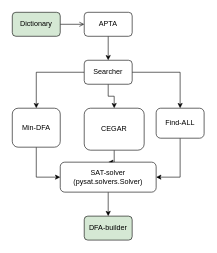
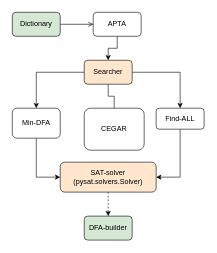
- <mxCell id="5" value="APTA" style="rounded=1;whiteSpace=wrap;html=1;" parent="1" vertex="1"><mxGeometry x="140" y="20" width="80" height="40" as="geometry" /></mxCell>
+ <mxCell id="5" value="APTA" style="rounded=1;whiteSpace=wrap;html=1;" parent="1" vertex="1"><mxGeometry x="155" y="20" width="80" height="40" as="geometry" /></mxCell>
- <mxCell id="9" value="Searcher" style="rounded=1;whiteSpace=wrap;html=1;" parent="1" vertex="1"><mxGeometry x="140" y="100" width="80" height="40" as="geometry" /></mxCell>
+ <mxCell id="9" value="Searcher" style="rounded=1;whiteSpace=wrap;html=1;fillColor=#ffe6cc;" parent="1" vertex="1"><mxGeometry x="140" y="100" width="80" height="40" as="geometry" /></mxCell>
- <mxCell id="6" style="edgeStyle=orthogonalEdgeStyle;rounded=0;orthogonalLoop=1;jettySize=auto;html=1;entryX=0.5;entryY=0;entryDx=0;entryDy=0;startArrow=none;startFill=0;" parent="1" source="9" target="11" edge="1"><mxGeometry relative="1" as="geometry" /></mxCell>
+ <mxCell id="6" style="edgeStyle=orthogonalEdgeStyle;rounded=0;orthogonalLoop=1;jettySize=auto;html=1;entryX=0.5;entryY=0;entryDx=0;entryDy=0;startArrow=none;startFill=0;endArrow=none;" parent="1" source="9" target="11" edge="1"><mxGeometry relative="1" as="geometry" /></mxCell>
- <mxCell id="15" value="Find-ALL" style="rounded=1;whiteSpace=wrap;html=1;" parent="1" vertex="1"><mxGeometry x="260" y="180" width="80" height="50" as="geometry" /></mxCell>
+ <mxCell id="15" value="Find-ALL" style="rounded=1;whiteSpace=wrap;html=1;" parent="1" vertex="1"><mxGeometry x="260" y="180" width="80" height="35" as="geometry" /></mxCell>
- <mxCell id="13" value="Min-DFA" style="rounded=1;whiteSpace=wrap;html=1;" parent="1" vertex="1"><mxGeometry x="20" y="180" width="80" height="65" as="geometry" /></mxCell>
+ <mxCell id="13" value="Min-DFA" style="rounded=1;whiteSpace=wrap;html=1;" parent="1" vertex="1"><mxGeometry x="20" y="180" width="80" height="50" as="geometry" /></mxCell>
- <mxCell id="10" style="edgeStyle=orthogonalEdgeStyle;rounded=0;orthogonalLoop=1;jettySize=auto;html=1;entryX=0.5;entryY=0;entryDx=0;entryDy=0;startArrow=none;startFill=0;" parent="1" source="11" target="18" edge="1"><mxGeometry relative="1" as="geometry" /></mxCell>
- <mxCell id="18" value="SAT-solver&lt;br&gt;(pysat.solvers.Solver)" style="rounded=1;whiteSpace=wrap;html=1;" parent="1" vertex="1"><mxGeometry x="100" y="270" width="160" height="50" as="geometry" /></mxCell>
+ <mxCell id="18" value="SAT-solver&lt;br&gt;(pysat.solvers.Solver)" style="rounded=1;whiteSpace=wrap;html=1;fillColor=#ffe6cc;" parent="1" vertex="1"><mxGeometry x="100" y="270" width="160" height="50" as="geometry" /></mxCell>
- <mxCell id="17" style="edgeStyle=orthogonalEdgeStyle;rounded=0;orthogonalLoop=1;jettySize=auto;html=1;entryX=0.5;entryY=0;entryDx=0;entryDy=0;startArrow=none;startFill=0;" parent="1" source="18" target="16" edge="1"><mxGeometry relative="1" as="geometry" /></mxCell>
+ <mxCell id="17" style="edgeStyle=orthogonalEdgeStyle;rounded=0;orthogonalLoop=1;jettySize=auto;html=1;entryX=0.5;entryY=0;entryDx=0;entryDy=0;startArrow=none;startFill=0;dashed=1;" parent="1" source="18" target="16" edge="1"><mxGeometry relative="1" as="geometry" /></mxCell>
